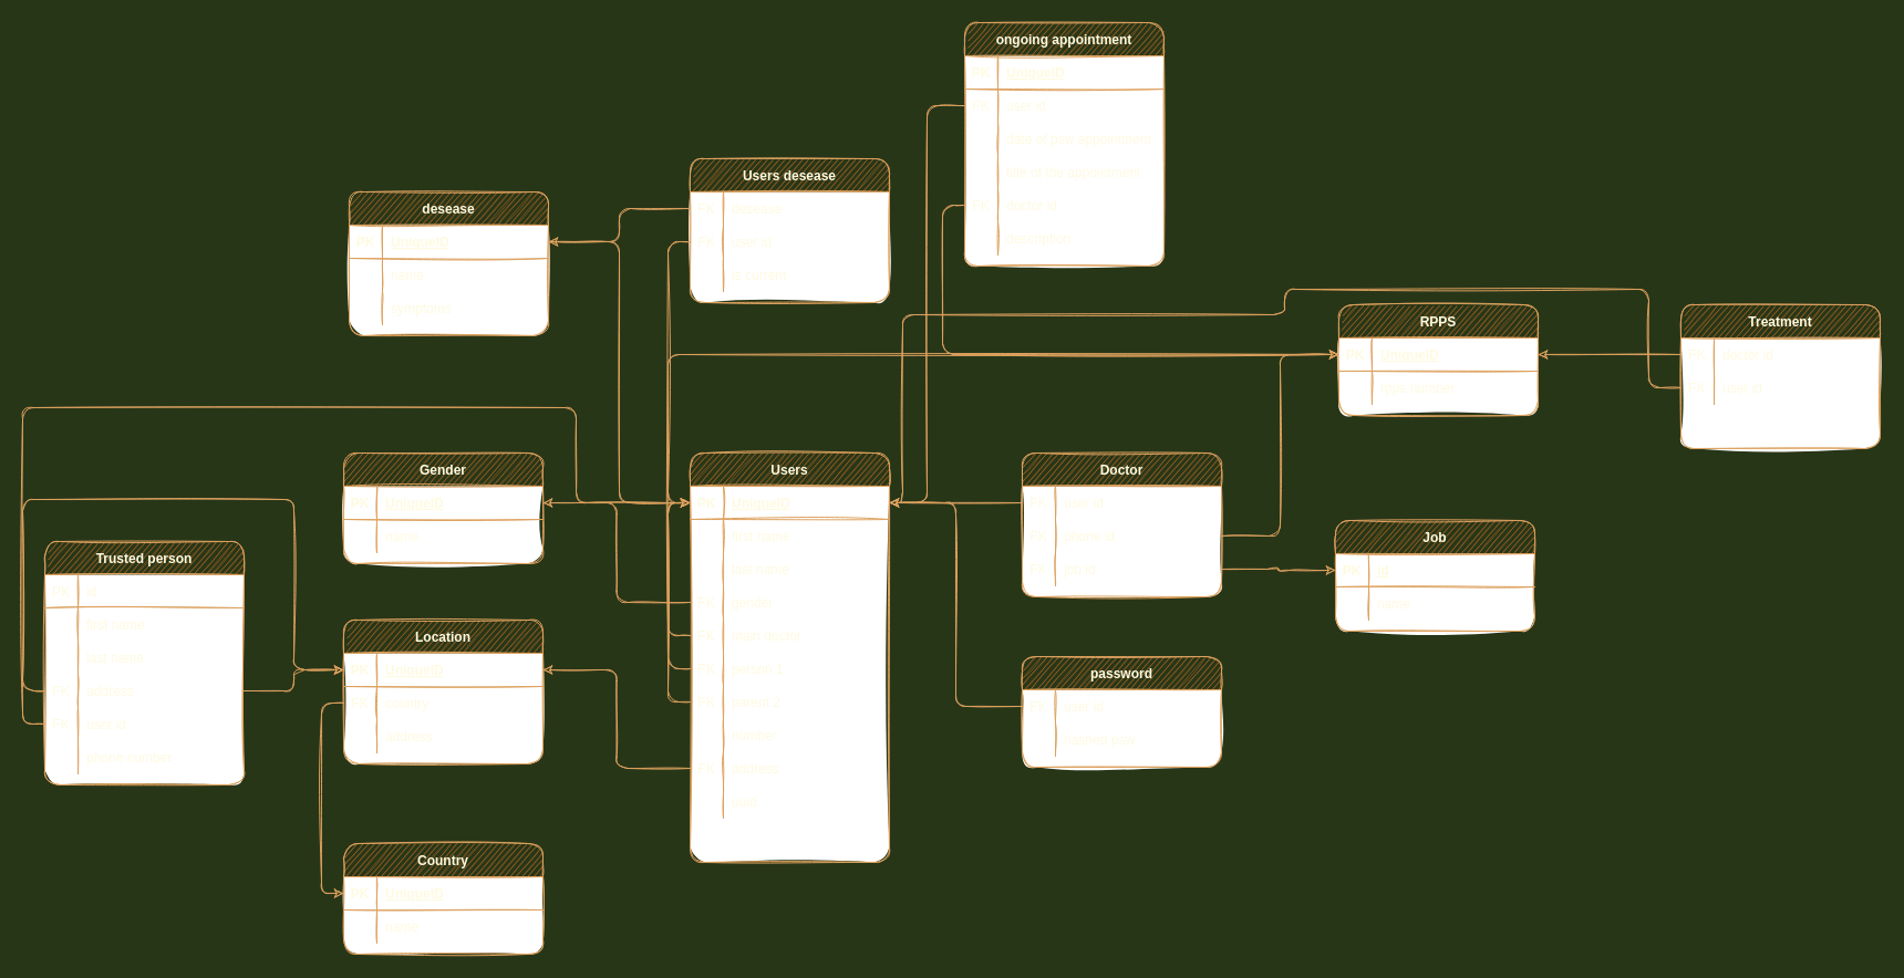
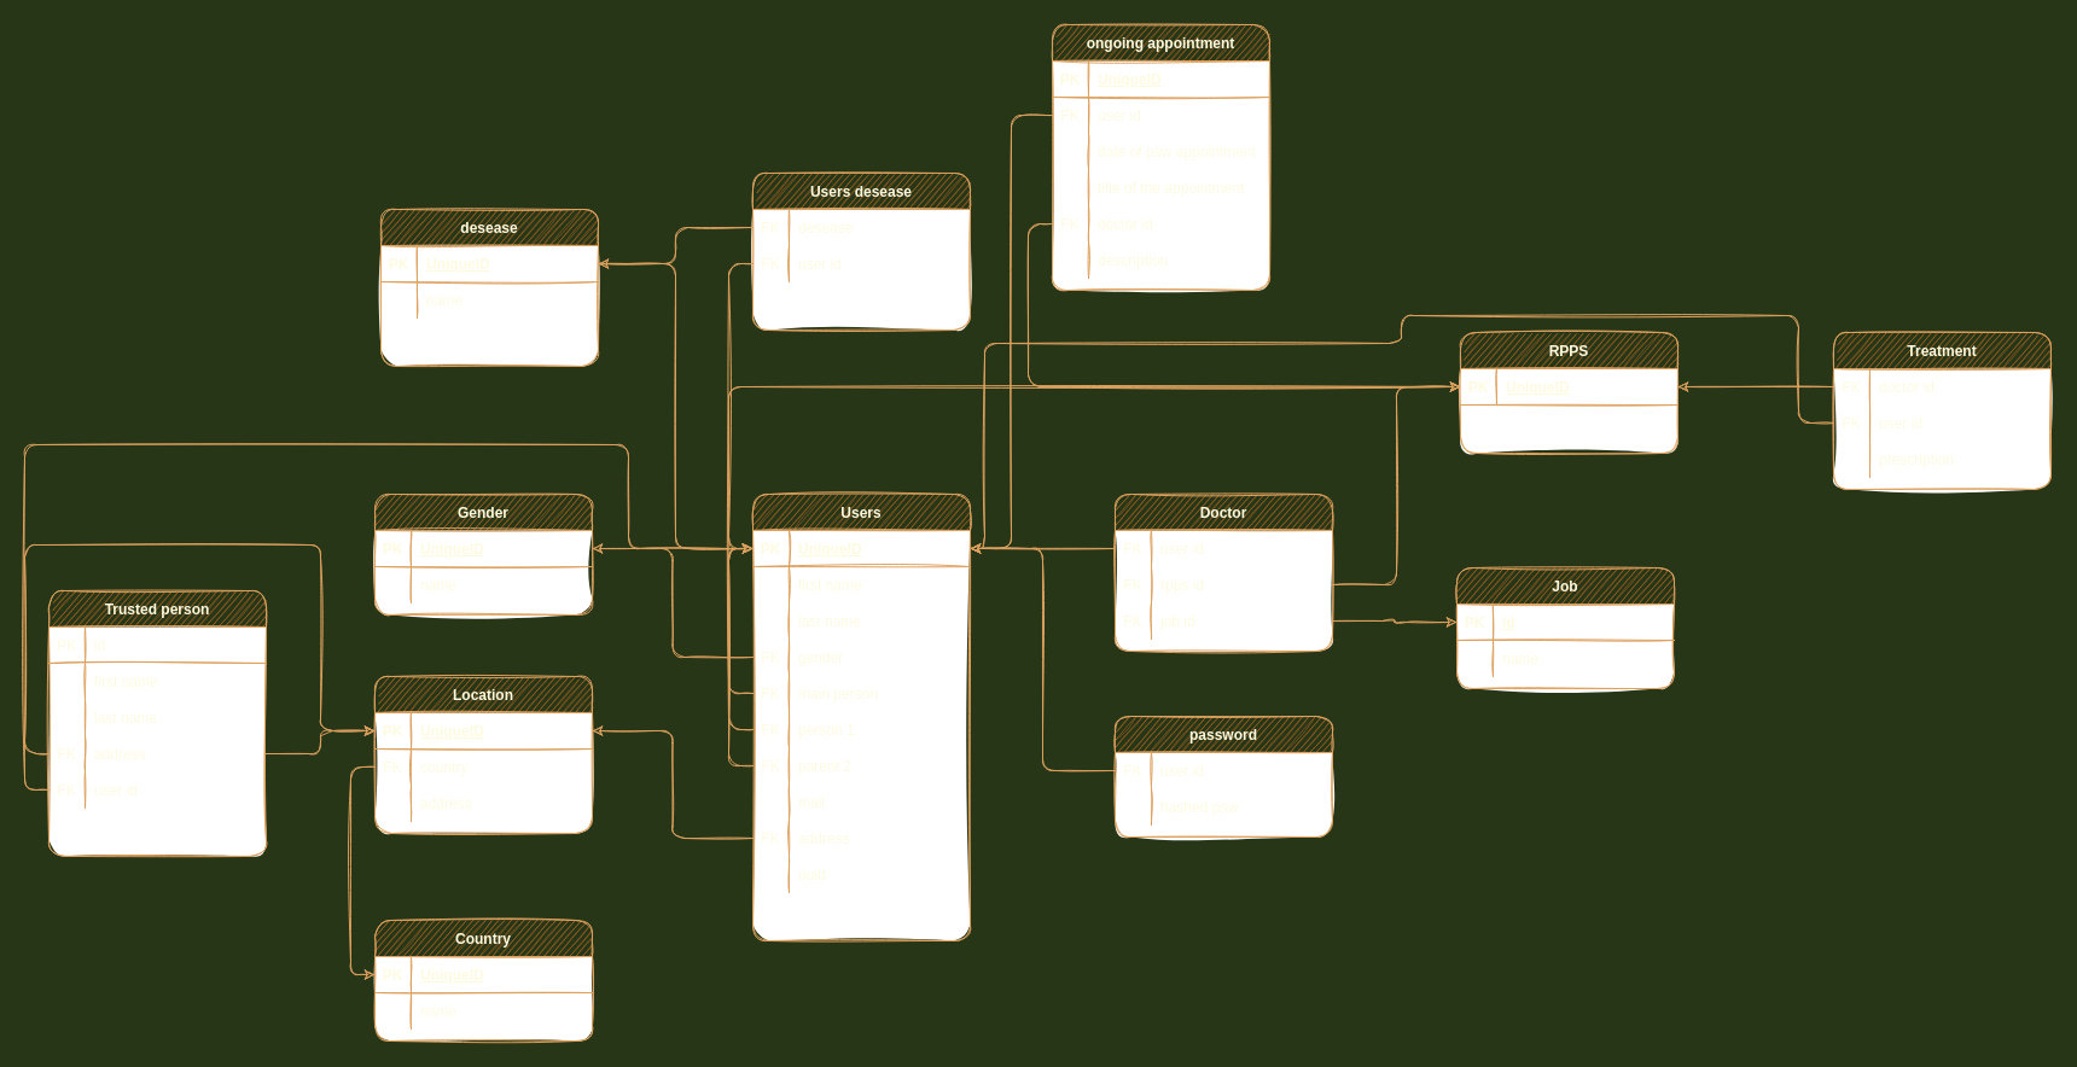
- <mxCell id="87" value="is current" style="shape=partialRectangle;connectable=0;fillColor=none;top=0;left=0;bottom=0;right=0;align=left;spacingLeft=6;overflow=hidden;strokeColor=#DDA15E;fontColor=#FEFAE0;sketch=1;rounded=1;" parent="85" vertex="1"><mxGeometry x="30" width="150" height="30" as="geometry"><mxRectangle width="150" height="30" as="alternateBounds" /></mxGeometry></mxCell>
- <mxCell id="77" value="symptoms" style="shape=partialRectangle;connectable=0;fillColor=none;top=0;left=0;bottom=0;right=0;align=left;spacingLeft=6;overflow=hidden;strokeColor=#DDA15E;fontColor=#FEFAE0;sketch=1;rounded=1;" parent="75" vertex="1"><mxGeometry x="30" width="150" height="30" as="geometry"><mxRectangle width="150" height="30" as="alternateBounds" /></mxGeometry></mxCell>
- <mxCell id="67" value="rpps number" style="shape=partialRectangle;connectable=0;fillColor=none;top=0;left=0;bottom=0;right=0;align=left;spacingLeft=6;overflow=hidden;strokeColor=#DDA15E;fontColor=#FEFAE0;sketch=1;rounded=1;" parent="65" vertex="1"><mxGeometry x="30" width="150" height="30" as="geometry"><mxRectangle width="150" height="30" as="alternateBounds" /></mxGeometry></mxCell>
+ <mxCell id="97" value="prescription" style="shape=partialRectangle;connectable=0;fillColor=none;top=0;left=0;bottom=0;right=0;align=left;spacingLeft=6;overflow=hidden;strokeColor=#DDA15E;fontColor=#FEFAE0;sketch=1;rounded=1;" parent="95" vertex="1"><mxGeometry x="30" width="150" height="30" as="geometry"><mxRectangle width="150" height="30" as="alternateBounds" /></mxGeometry></mxCell>
- <mxCell id="50" value="phone id" style="shape=partialRectangle;connectable=0;fillColor=none;top=0;left=0;bottom=0;right=0;align=left;spacingLeft=6;overflow=hidden;strokeColor=#DDA15E;fontColor=#FEFAE0;sketch=1;rounded=1;" parent="48" vertex="1"><mxGeometry x="30" width="150" height="30" as="geometry"><mxRectangle width="150" height="30" as="alternateBounds" /></mxGeometry></mxCell>
+ <mxCell id="50" value="rpps id" style="shape=partialRectangle;connectable=0;fillColor=none;top=0;left=0;bottom=0;right=0;align=left;spacingLeft=6;overflow=hidden;strokeColor=#DDA15E;fontColor=#FEFAE0;sketch=1;rounded=1;" parent="48" vertex="1"><mxGeometry x="30" width="150" height="30" as="geometry"><mxRectangle width="150" height="30" as="alternateBounds" /></mxGeometry></mxCell>
- <mxCell id="24" value="main doctor" style="shape=partialRectangle;connectable=0;fillColor=none;top=0;left=0;bottom=0;right=0;align=left;spacingLeft=6;overflow=hidden;strokeColor=#DDA15E;fontColor=#FEFAE0;sketch=1;rounded=1;" parent="22" vertex="1"><mxGeometry x="30" width="150" height="30" as="geometry"><mxRectangle width="150" height="30" as="alternateBounds" /></mxGeometry></mxCell>
+ <mxCell id="24" value="main person" style="shape=partialRectangle;connectable=0;fillColor=none;top=0;left=0;bottom=0;right=0;align=left;spacingLeft=6;overflow=hidden;strokeColor=#DDA15E;fontColor=#FEFAE0;sketch=1;rounded=1;" parent="22" vertex="1"><mxGeometry x="30" width="150" height="30" as="geometry"><mxRectangle width="150" height="30" as="alternateBounds" /></mxGeometry></mxCell>
- <mxCell id="35" value="number" style="shape=partialRectangle;connectable=0;fillColor=none;top=0;left=0;bottom=0;right=0;align=left;spacingLeft=6;overflow=hidden;strokeColor=#DDA15E;fontColor=#FEFAE0;sketch=1;rounded=1;" parent="33" vertex="1"><mxGeometry x="30" width="150" height="30" as="geometry"><mxRectangle width="150" height="30" as="alternateBounds" /></mxGeometry></mxCell>
+ <mxCell id="35" value="mail" style="shape=partialRectangle;connectable=0;fillColor=none;top=0;left=0;bottom=0;right=0;align=left;spacingLeft=6;overflow=hidden;strokeColor=#DDA15E;fontColor=#FEFAE0;sketch=1;rounded=1;" parent="33" vertex="1"><mxGeometry x="30" width="150" height="30" as="geometry"><mxRectangle width="150" height="30" as="alternateBounds" /></mxGeometry></mxCell>
- <mxCell id="165" value="phone number" style="shape=partialRectangle;connectable=0;fillColor=none;top=0;left=0;bottom=0;right=0;align=left;spacingLeft=6;overflow=hidden;strokeColor=#DDA15E;fontColor=#FEFAE0;sketch=1;rounded=1;" parent="163" vertex="1"><mxGeometry x="30" width="150" height="30" as="geometry"><mxRectangle width="150" height="30" as="alternateBounds" /></mxGeometry></mxCell>
